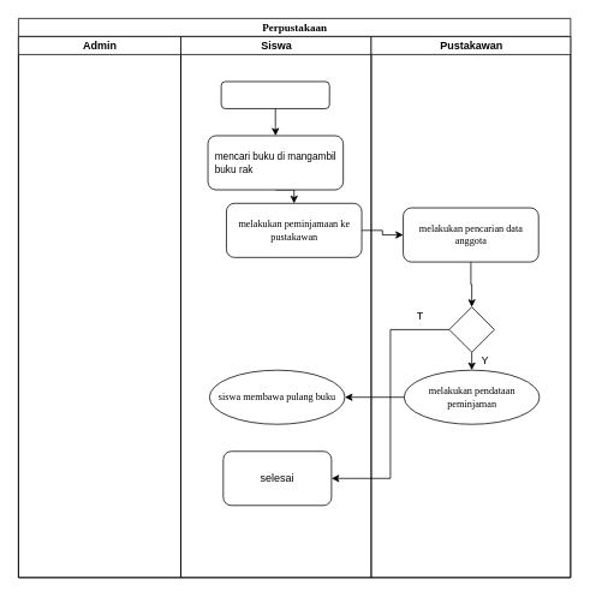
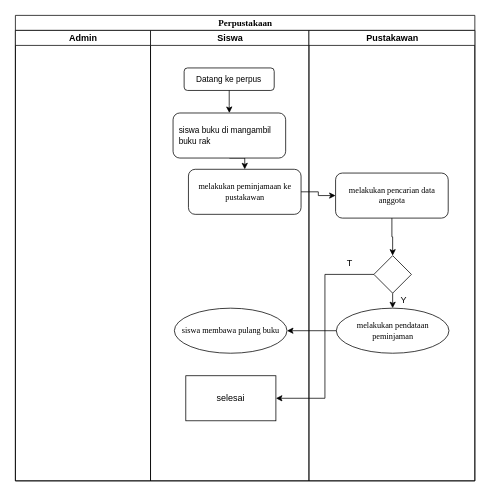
+ <mxCell id="6" value="&lt;font style=&quot;font-size: 11px&quot;&gt;Datang ke perpus&lt;/font&gt;" style="text;html=1;strokeColor=none;fillColor=none;align=center;verticalAlign=middle;whiteSpace=wrap;rounded=0;" vertex="1" parent="4"><mxGeometry x="51.5" y="55" width="104.5" height="20" as="geometry" /></mxCell>
- <mxCell id="9" value="&lt;font style=&quot;font-size: 11px&quot;&gt;mencari buku di mangambil buku rak&lt;/font&gt;" style="text;html=1;strokeColor=none;fillColor=none;align=left;verticalAlign=middle;whiteSpace=wrap;rounded=0;" vertex="1" parent="4"><mxGeometry x="35.5" y="130" width="150" height="20" as="geometry" /></mxCell>
+ <mxCell id="9" value="&lt;font style=&quot;font-size: 11px&quot;&gt;siswa buku di mangambil buku rak&lt;/font&gt;" style="text;html=1;strokeColor=none;fillColor=none;align=left;verticalAlign=middle;whiteSpace=wrap;rounded=0;" vertex="1" parent="4"><mxGeometry x="35.5" y="130" width="150" height="20" as="geometry" /></mxCell>
- <mxCell id="13" value="selesai" style="rounded=1;whiteSpace=wrap;html=1;" vertex="1" parent="4"><mxGeometry x="47" y="460" width="120" height="60" as="geometry" /></mxCell>
+ <mxCell id="13" value="selesai" style="whiteSpace=wrap;html=1;rounded=0;" vertex="1" parent="4"><mxGeometry x="47" y="460" width="120" height="60" as="geometry" /></mxCell>
